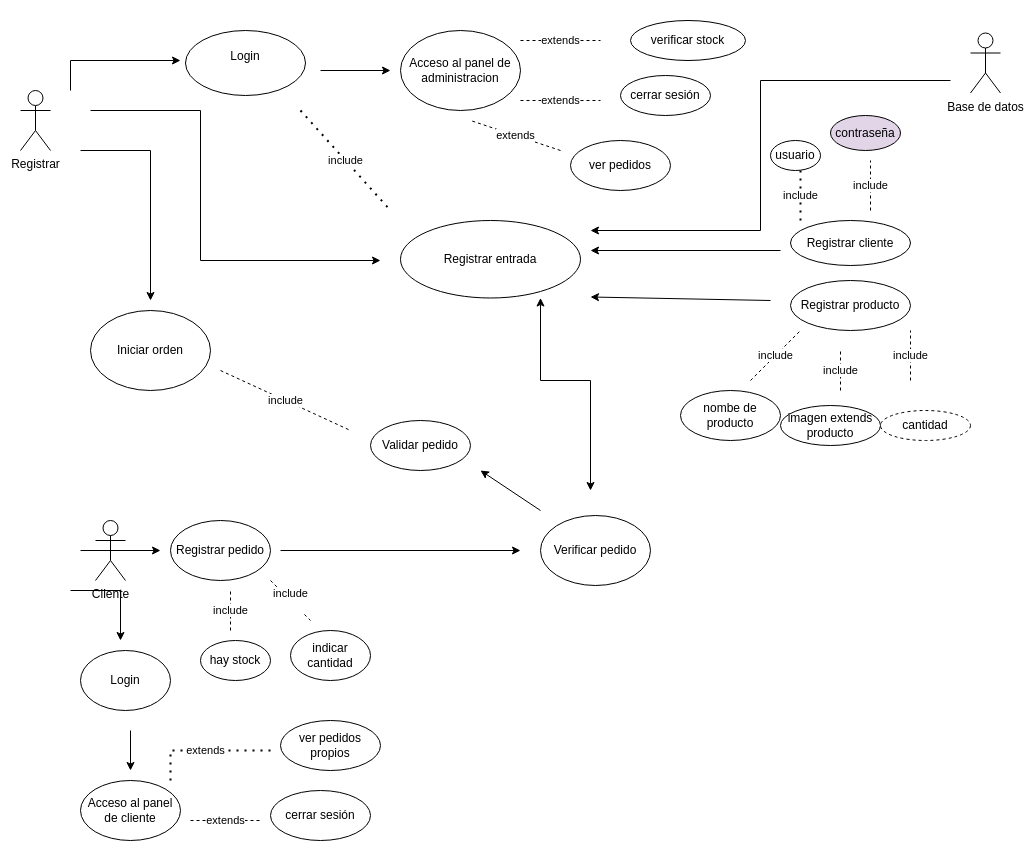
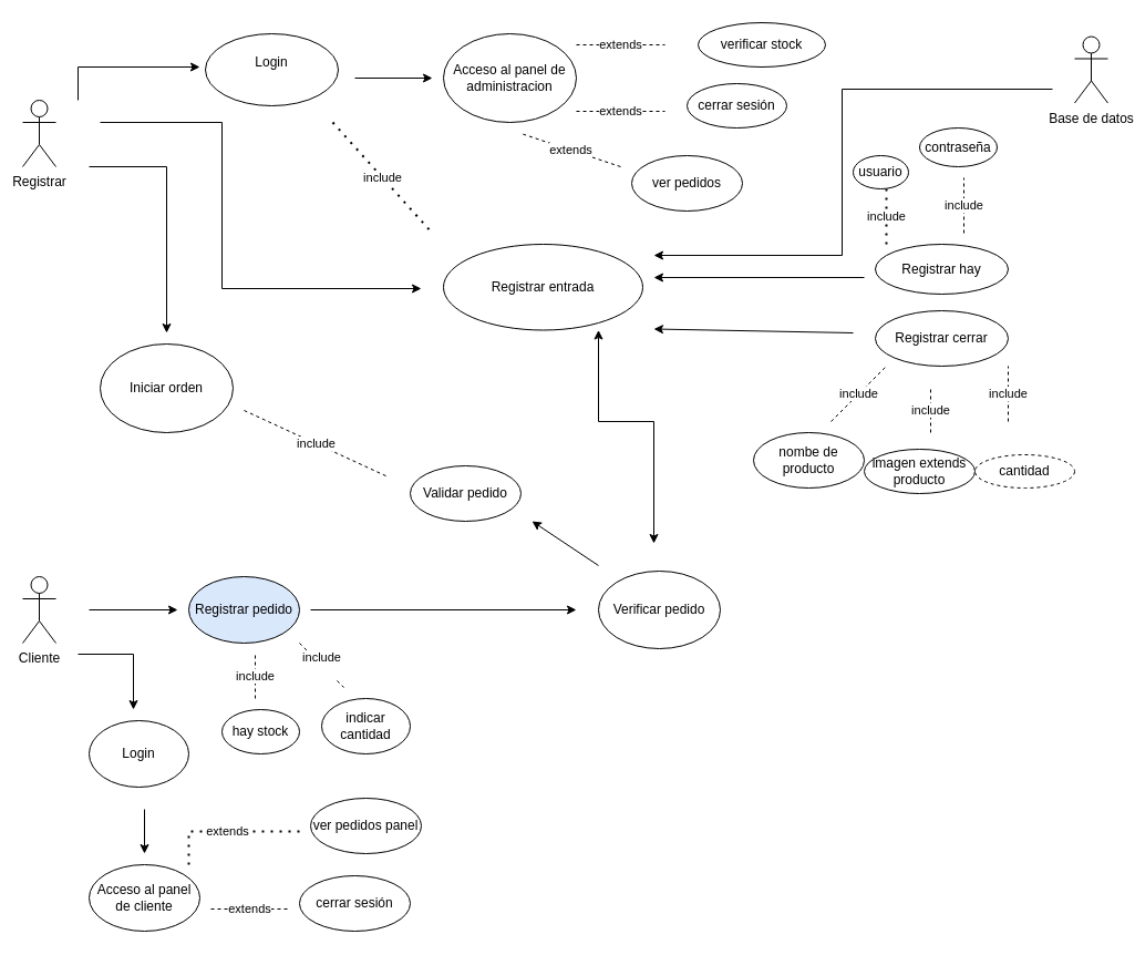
- <mxCell id="18" value="contraseña" style="ellipse;whiteSpace=wrap;html=1;fillColor=#e1d5e7;" vertex="1" parent="1"><mxGeometry x="830" y="115" width="70" height="35" as="geometry" /></mxCell>
+ <mxCell id="18" value="contraseña" style="ellipse;whiteSpace=wrap;html=1;" vertex="1" parent="1"><mxGeometry x="830" y="115" width="70" height="35" as="geometry" /></mxCell>
- <mxCell id="11" value="Registrar cliente" style="ellipse;whiteSpace=wrap;html=1;" vertex="1" parent="1"><mxGeometry x="790" y="220" width="120" height="45" as="geometry" /></mxCell>
+ <mxCell id="11" value="Registrar hay" style="ellipse;whiteSpace=wrap;html=1;" vertex="1" parent="1"><mxGeometry x="790" y="220" width="120" height="45" as="geometry" /></mxCell>
- <mxCell id="10" value="Registrar producto" style="ellipse;whiteSpace=wrap;html=1;" vertex="1" parent="1"><mxGeometry x="790" y="280" width="120" height="50" as="geometry" /></mxCell>
+ <mxCell id="10" value="Registrar cerrar" style="ellipse;whiteSpace=wrap;html=1;" vertex="1" parent="1"><mxGeometry x="790" y="280" width="120" height="50" as="geometry" /></mxCell>
- <mxCell id="26" value="Cliente" style="shape=umlActor;verticalLabelPosition=bottom;verticalAlign=top;html=1;outlineConnect=0;" vertex="1" parent="1"><mxGeometry x="95" y="520" width="30" height="60" as="geometry" /></mxCell>
+ <mxCell id="26" value="Cliente" style="shape=umlActor;verticalLabelPosition=bottom;verticalAlign=top;html=1;outlineConnect=0;" vertex="1" parent="1"><mxGeometry x="20" y="520" width="30" height="60" as="geometry" /></mxCell>
- <mxCell id="44" value="Registrar pedido" style="ellipse;whiteSpace=wrap;html=1;" vertex="1" parent="1"><mxGeometry x="170" y="520" width="100" height="60" as="geometry" /></mxCell>
+ <mxCell id="44" value="Registrar pedido" style="ellipse;whiteSpace=wrap;html=1;fillColor=#dae8fc;" vertex="1" parent="1"><mxGeometry x="170" y="520" width="100" height="60" as="geometry" /></mxCell>
- <mxCell id="41" value="ver pedidos propios" style="ellipse;whiteSpace=wrap;html=1;" vertex="1" parent="1"><mxGeometry x="280" y="720" width="100" height="50" as="geometry" /></mxCell>
+ <mxCell id="41" value="ver pedidos panel" style="ellipse;whiteSpace=wrap;html=1;" vertex="1" parent="1"><mxGeometry x="280" y="720" width="100" height="50" as="geometry" /></mxCell>
